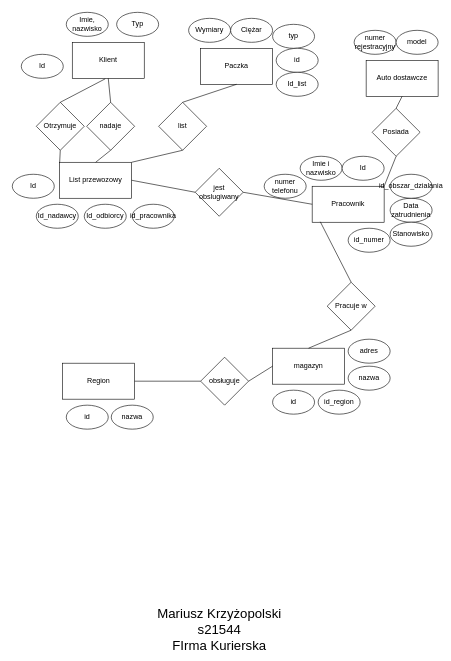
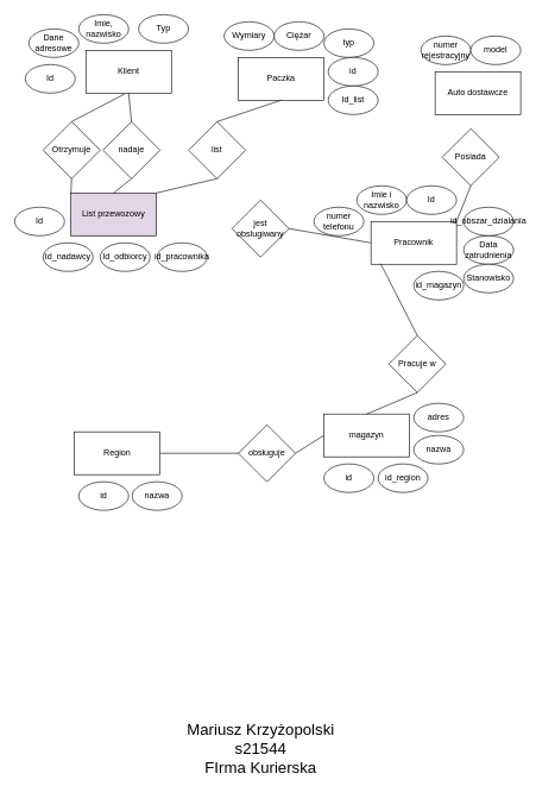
+ <mxCell id="27" value="Dane adresowe" style="ellipse;whiteSpace=wrap;html=1;" parent="1" vertex="1"><mxGeometry x="40" y="40" width="70" height="40" as="geometry" /></mxCell>
- <mxCell id="16" value="" style="endArrow=none;html=1;entryX=0.5;entryY=1;entryDx=0;entryDy=0;exitX=0.5;exitY=0;exitDx=0;exitDy=0;" parent="1" source="14" target="15" edge="1"><mxGeometry width="50" height="50" relative="1" as="geometry"><mxPoint x="480" y="210" as="sourcePoint" /><mxPoint x="530" y="160" as="targetPoint" /></mxGeometry></mxCell>
- <mxCell id="6" value="List przewozowy" style="rounded=0;whiteSpace=wrap;html=1;" parent="1" vertex="1"><mxGeometry x="99" y="270" width="120" height="60" as="geometry" /></mxCell>
+ <mxCell id="6" value="List przewozowy" style="rounded=0;whiteSpace=wrap;html=1;fillColor=#e1d5e7;" parent="1" vertex="1"><mxGeometry x="99" y="270" width="120" height="60" as="geometry" /></mxCell>
- <mxCell id="41" value="" style="endArrow=none;html=1;entryX=0;entryY=0.5;entryDx=0;entryDy=0;exitX=1;exitY=0.5;exitDx=0;exitDy=0;" parent="1" source="6" target="40" edge="1"><mxGeometry width="50" height="50" relative="1" as="geometry"><mxPoint x="430" y="360" as="sourcePoint" /><mxPoint x="480" y="310" as="targetPoint" /></mxGeometry></mxCell>
- <mxCell id="49" value="id_numer" style="ellipse;whiteSpace=wrap;html=1;" parent="1" vertex="1"><mxGeometry x="580" y="380" width="70" height="40" as="geometry" /></mxCell>
+ <mxCell id="49" value="id_magazyn" style="ellipse;whiteSpace=wrap;html=1;" parent="1" vertex="1"><mxGeometry x="580" y="380" width="70" height="40" as="geometry" /></mxCell>
